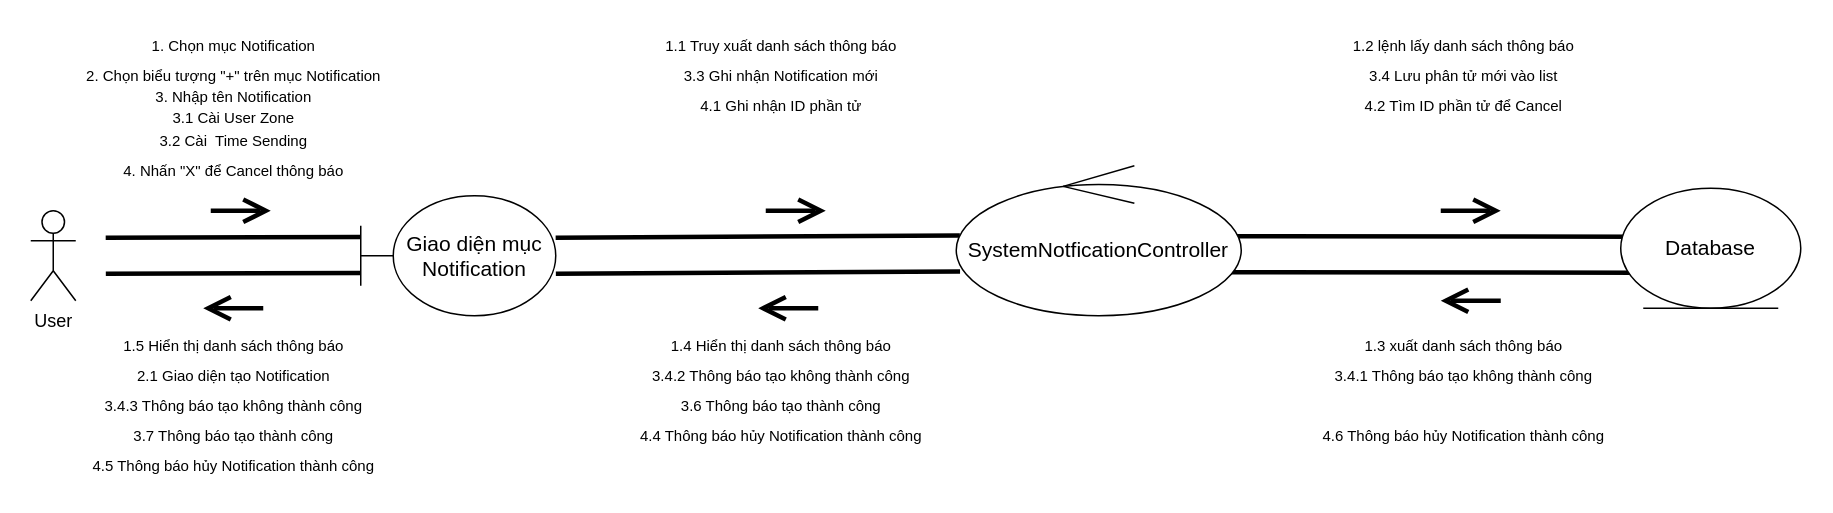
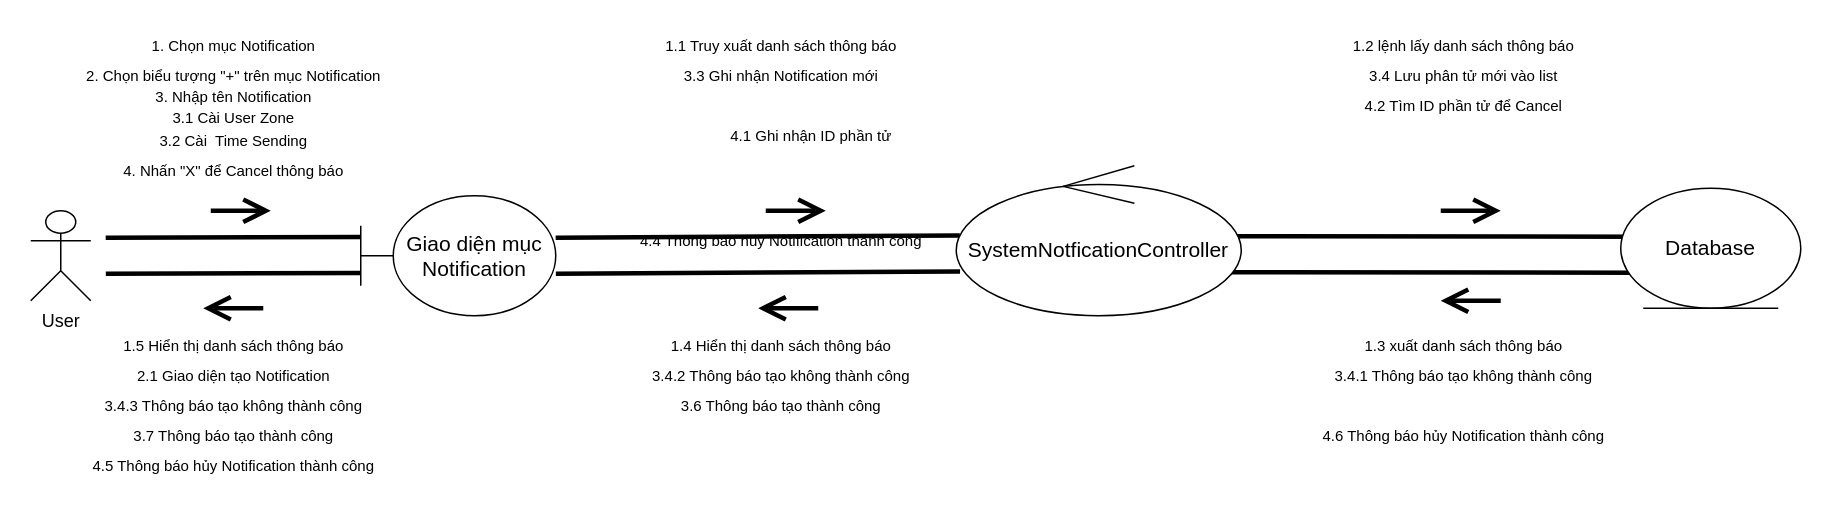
- <mxCell id="33" value="&lt;font style=&quot;font-size: 10px&quot;&gt;4.1 Ghi nhận ID phần tử&lt;/font&gt;" style="text;html=1;align=center;verticalAlign=middle;resizable=0;points=[];autosize=1;" vertex="1" parent="1"><mxGeometry x="460" y="60" width="120" height="20" as="geometry" /></mxCell>
+ <mxCell id="33" value="&lt;font style=&quot;font-size: 10px&quot;&gt;4.1 Ghi nhận ID phần tử&lt;/font&gt;" style="text;html=1;align=center;verticalAlign=middle;resizable=0;points=[];autosize=1;" vertex="1" parent="1"><mxGeometry x="480" y="80" width="120" height="20" as="geometry" /></mxCell>
- <mxCell id="2" value="User" style="shape=umlActor;verticalLabelPosition=bottom;verticalAlign=top;html=1;outlineConnect=0;" parent="1" vertex="1"><mxGeometry x="20" y="140" width="30" height="60" as="geometry" /></mxCell>
+ <mxCell id="2" value="User" style="shape=umlActor;verticalLabelPosition=bottom;verticalAlign=top;html=1;outlineConnect=0;" parent="1" vertex="1"><mxGeometry x="20" y="140" width="40" height="60" as="geometry" /></mxCell>
- <mxCell id="36" value="&lt;font style=&quot;font-size: 10px&quot;&gt;4.4 Thông báo hủy Notification thành công&lt;/font&gt;" style="text;html=1;align=center;verticalAlign=middle;resizable=0;points=[];autosize=1;" vertex="1" parent="1"><mxGeometry x="420" y="280" width="200" height="20" as="geometry" /></mxCell>
+ <mxCell id="36" value="&lt;font style=&quot;font-size: 10px&quot;&gt;4.4 Thông báo hủy Notification thành công&lt;/font&gt;" style="text;html=1;align=center;verticalAlign=middle;resizable=0;points=[];autosize=1;" vertex="1" parent="1"><mxGeometry x="420" y="150" width="200" height="20" as="geometry" /></mxCell>
